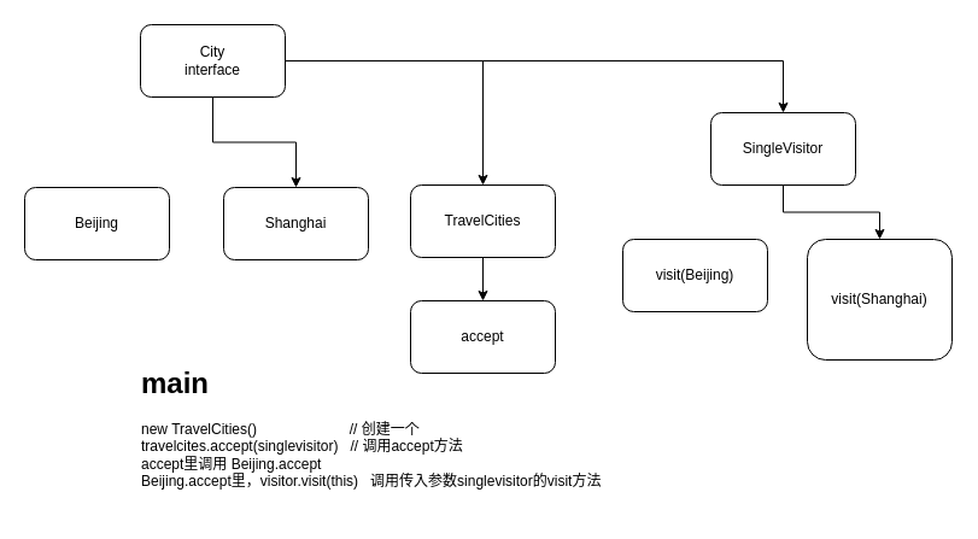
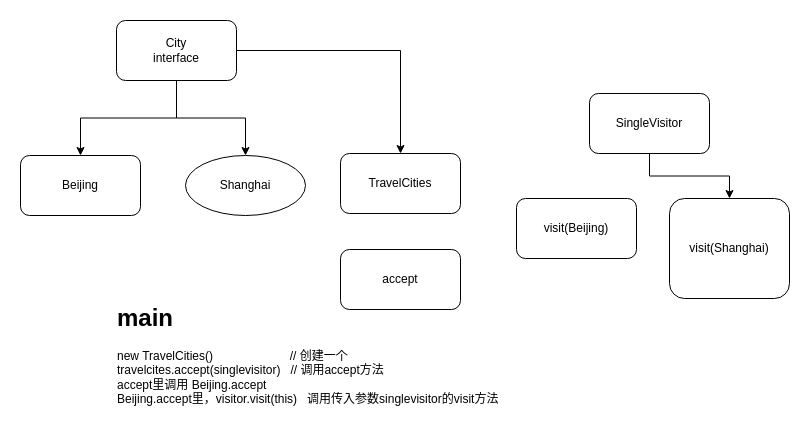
- <mxCell id="2" value="" style="edgeStyle=orthogonalEdgeStyle;rounded=0;orthogonalLoop=1;jettySize=auto;html=1;" edge="1" parent="1" source="5" target="11"><mxGeometry relative="1" as="geometry" /></mxCell>
+ <mxCell id="2" value="" style="edgeStyle=orthogonalEdgeStyle;rounded=0;orthogonalLoop=1;jettySize=auto;html=1;" edge="1" parent="1" source="5" target="6"><mxGeometry relative="1" as="geometry" /></mxCell>
- <mxCell id="7" value="Shanghai" style="rounded=1;whiteSpace=wrap;html=1;" vertex="1" parent="1"><mxGeometry x="185" y="155" width="120" height="60" as="geometry" /></mxCell>
+ <mxCell id="7" value="Shanghai" style="ellipse;whiteSpace=wrap;html=1;" vertex="1" parent="1"><mxGeometry x="185" y="155" width="120" height="60" as="geometry" /></mxCell>
- <mxCell id="8" value="" style="edgeStyle=orthogonalEdgeStyle;rounded=0;orthogonalLoop=1;jettySize=auto;html=1;" edge="1" parent="1" source="9" target="14"><mxGeometry relative="1" as="geometry" /></mxCell>
